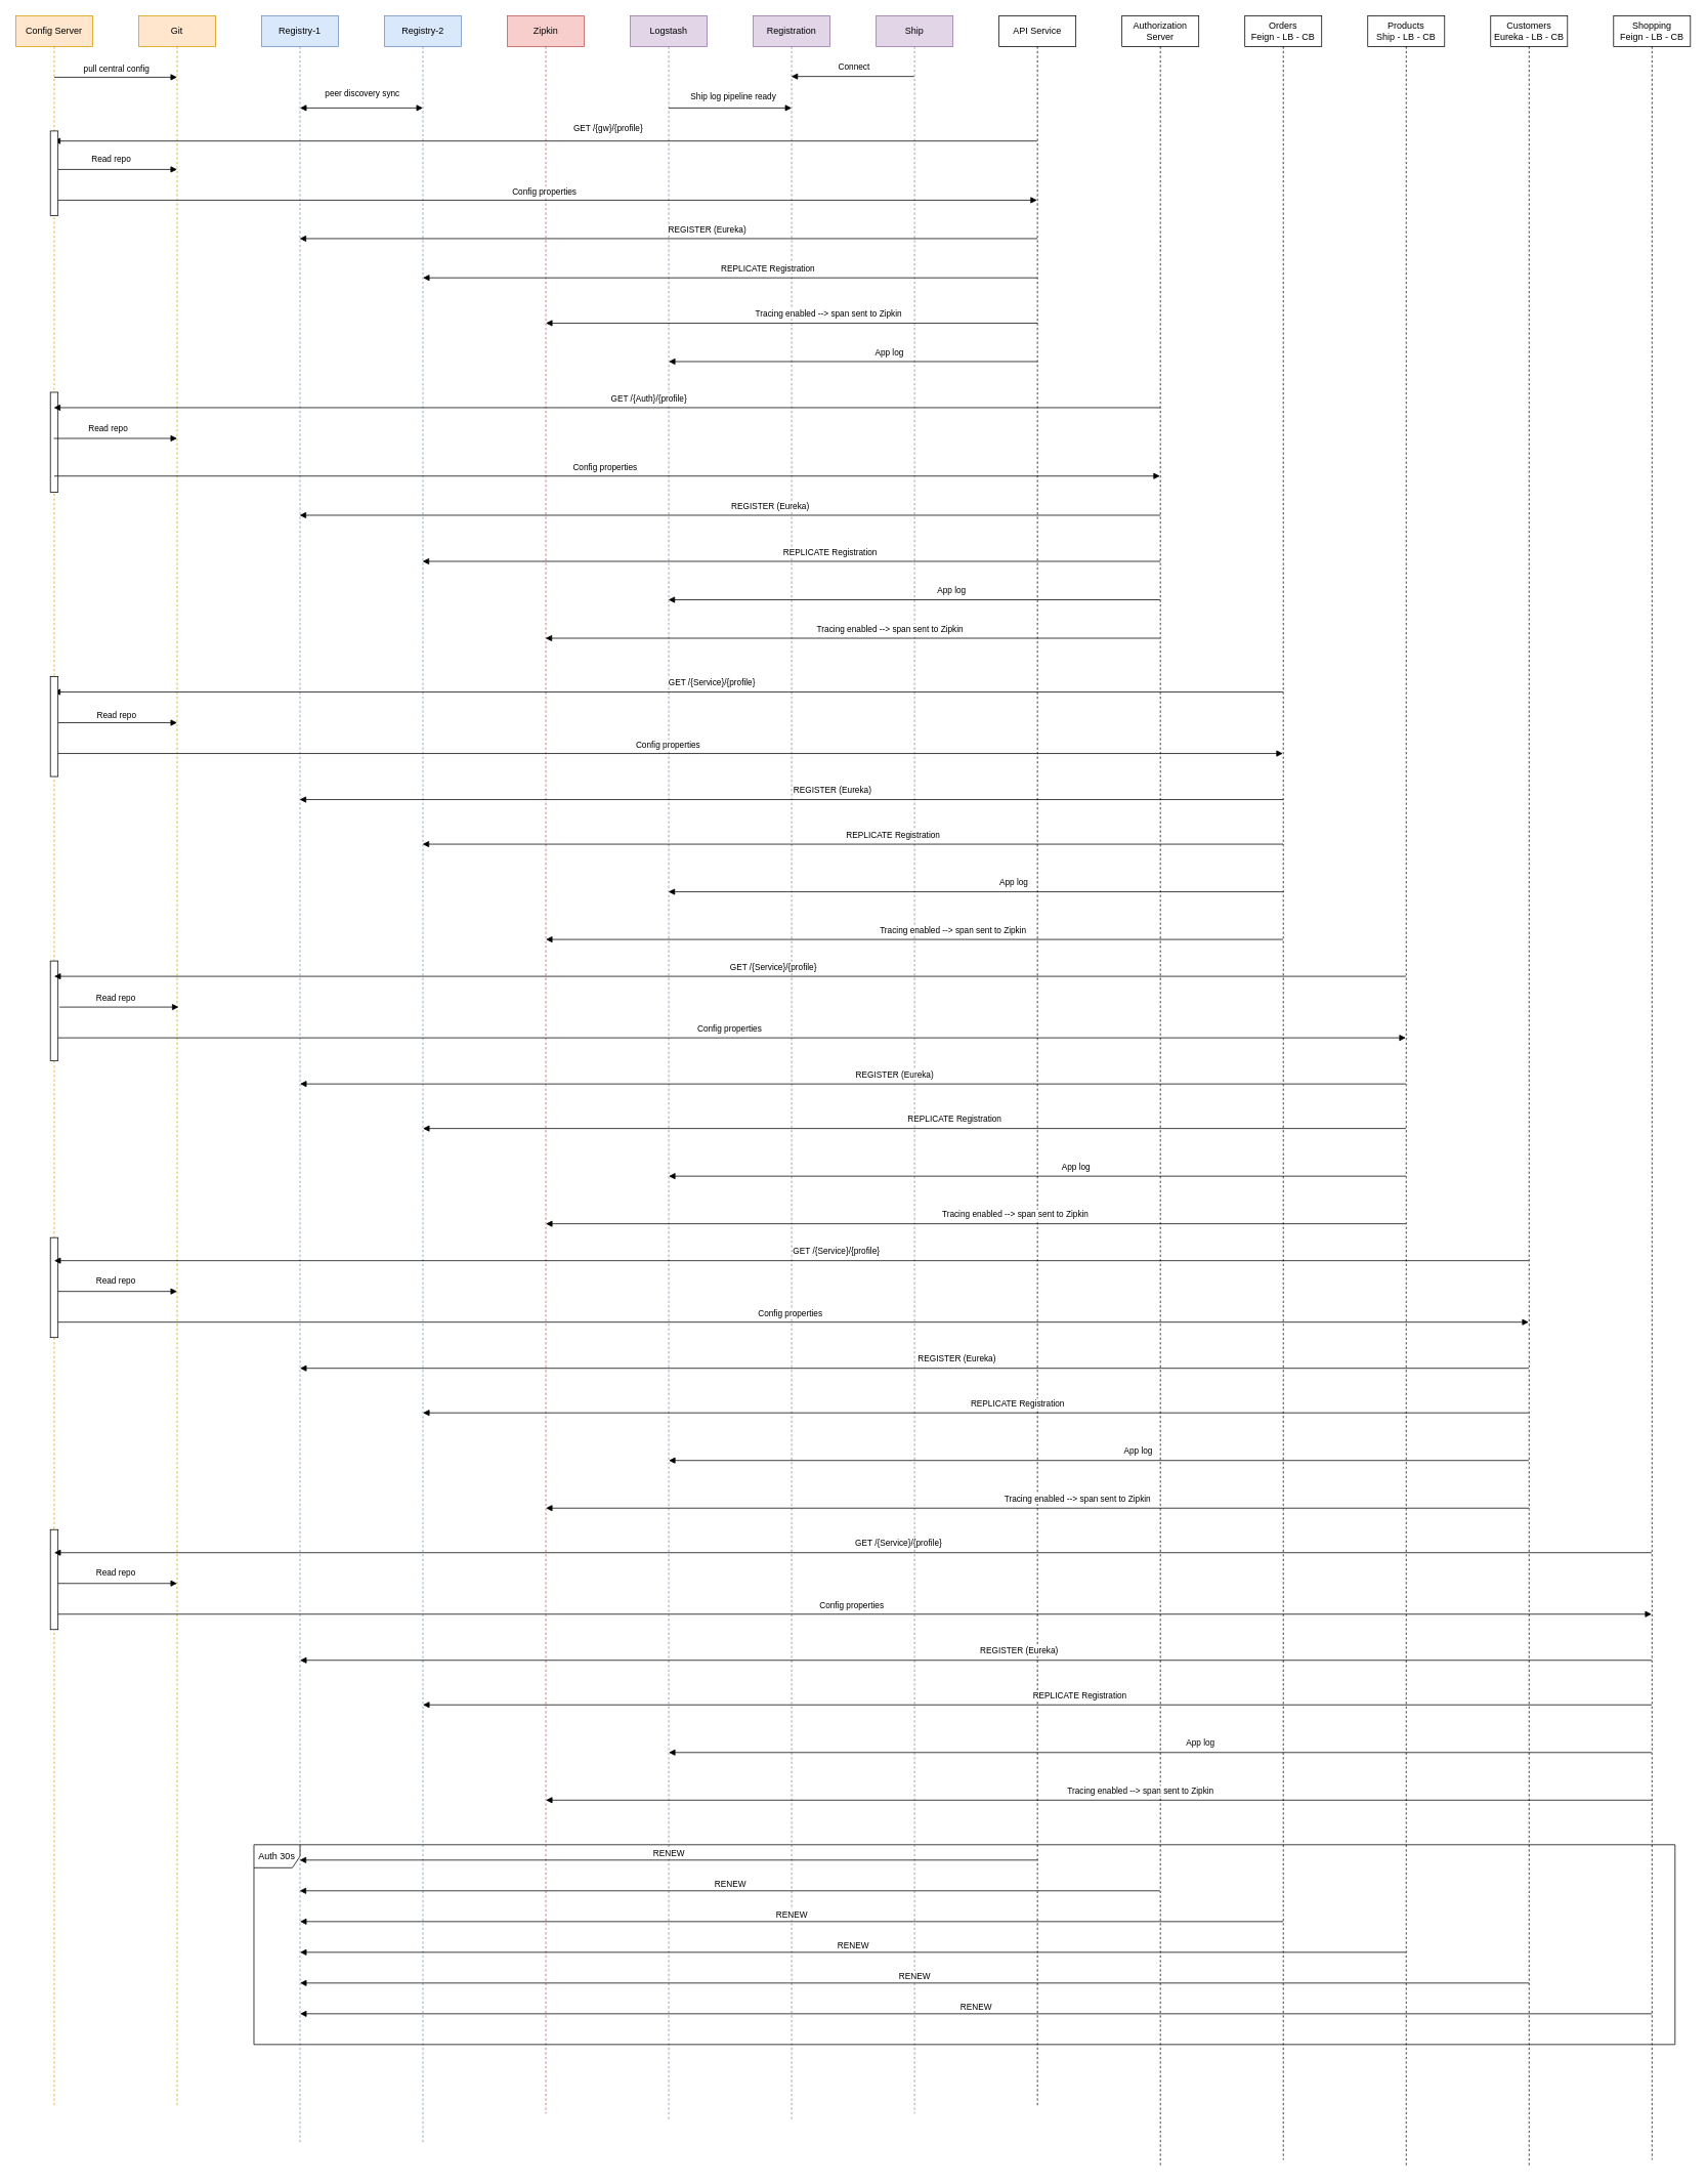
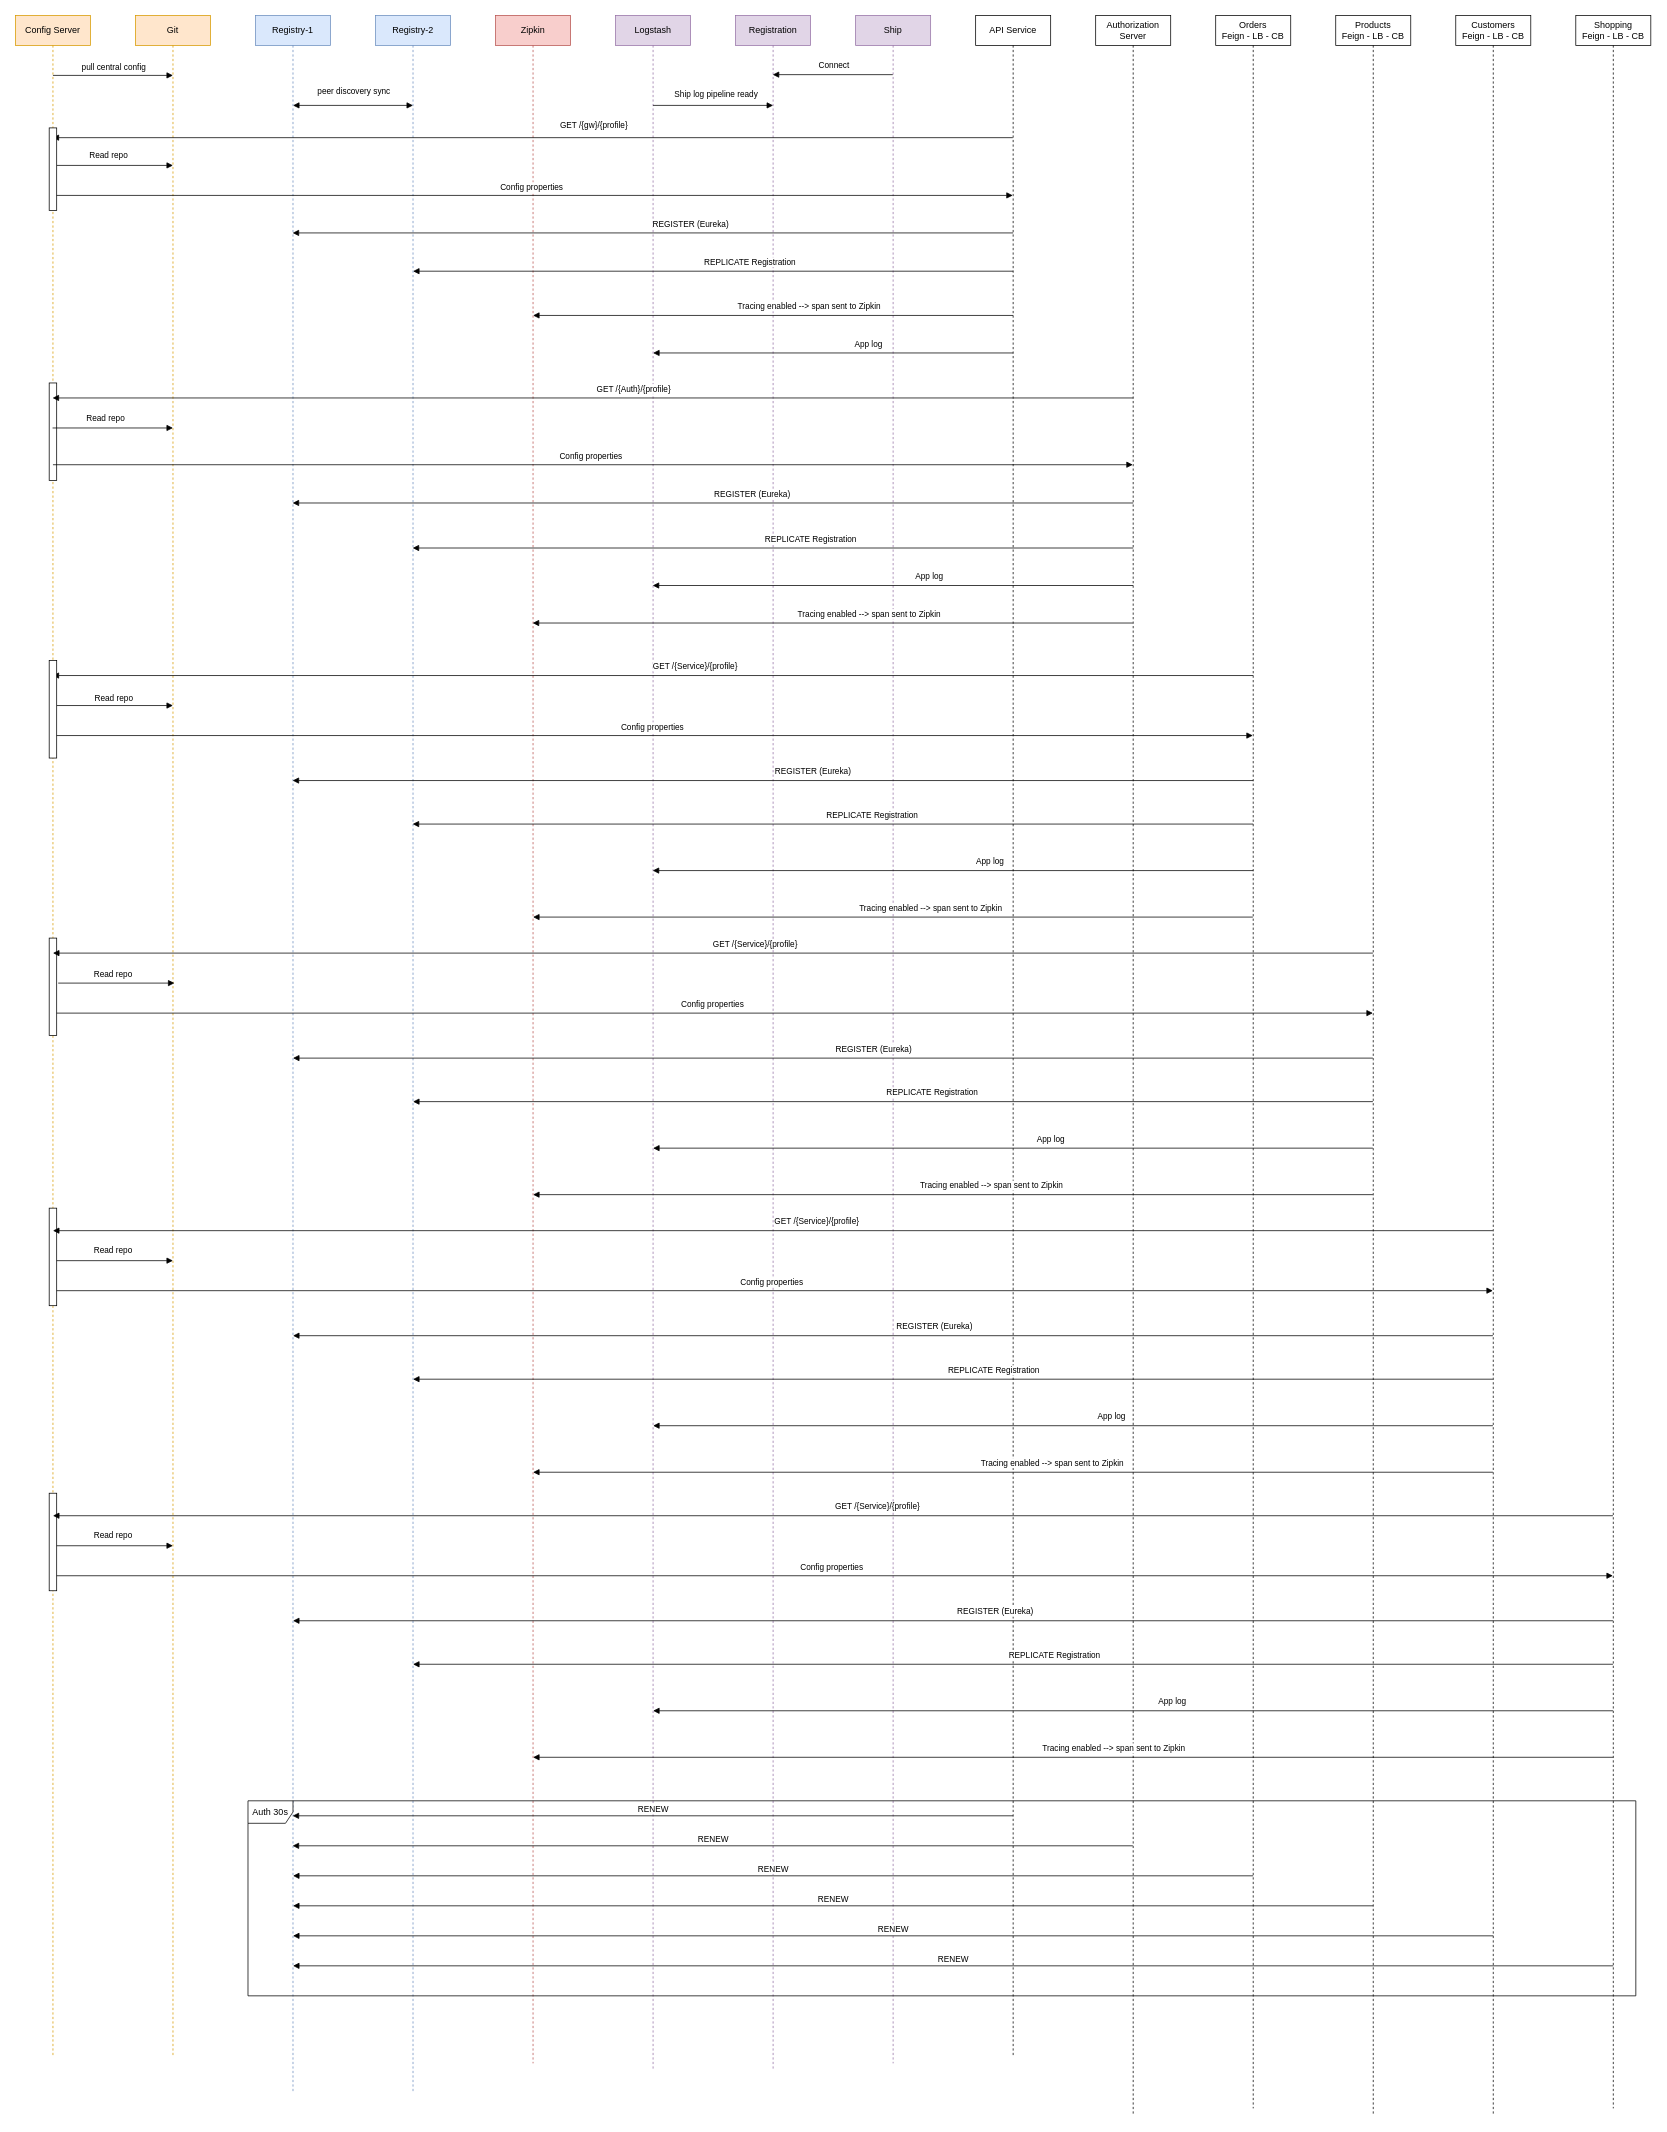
- <mxCell id="17" value="Products&lt;div&gt;Ship - LB - CB&lt;/div&gt;" style="shape=umlLifeline;perimeter=lifelinePerimeter;whiteSpace=wrap;html=1;container=1;dropTarget=0;collapsible=0;recursiveResize=0;outlineConnect=0;portConstraint=eastwest;newEdgeStyle={&quot;curved&quot;:0,&quot;rounded&quot;:0};" vertex="1" parent="1"><mxGeometry x="1780" y="20" width="100" height="2800" as="geometry" /></mxCell>
+ <mxCell id="17" value="Products&lt;div&gt;Feign - LB - CB&lt;/div&gt;" style="shape=umlLifeline;perimeter=lifelinePerimeter;whiteSpace=wrap;html=1;container=1;dropTarget=0;collapsible=0;recursiveResize=0;outlineConnect=0;portConstraint=eastwest;newEdgeStyle={&quot;curved&quot;:0,&quot;rounded&quot;:0};" vertex="1" parent="1"><mxGeometry x="1780" y="20" width="100" height="2800" as="geometry" /></mxCell>
- <mxCell id="18" value="Customers&lt;div&gt;Eureka - LB - CB&lt;/div&gt;" style="shape=umlLifeline;perimeter=lifelinePerimeter;whiteSpace=wrap;html=1;container=1;dropTarget=0;collapsible=0;recursiveResize=0;outlineConnect=0;portConstraint=eastwest;newEdgeStyle={&quot;curved&quot;:0,&quot;rounded&quot;:0};" vertex="1" parent="1"><mxGeometry x="1940" y="20" width="100" height="2800" as="geometry" /></mxCell>
+ <mxCell id="18" value="Customers&lt;div&gt;Feign - LB - CB&lt;/div&gt;" style="shape=umlLifeline;perimeter=lifelinePerimeter;whiteSpace=wrap;html=1;container=1;dropTarget=0;collapsible=0;recursiveResize=0;outlineConnect=0;portConstraint=eastwest;newEdgeStyle={&quot;curved&quot;:0,&quot;rounded&quot;:0};" vertex="1" parent="1"><mxGeometry x="1940" y="20" width="100" height="2800" as="geometry" /></mxCell>
